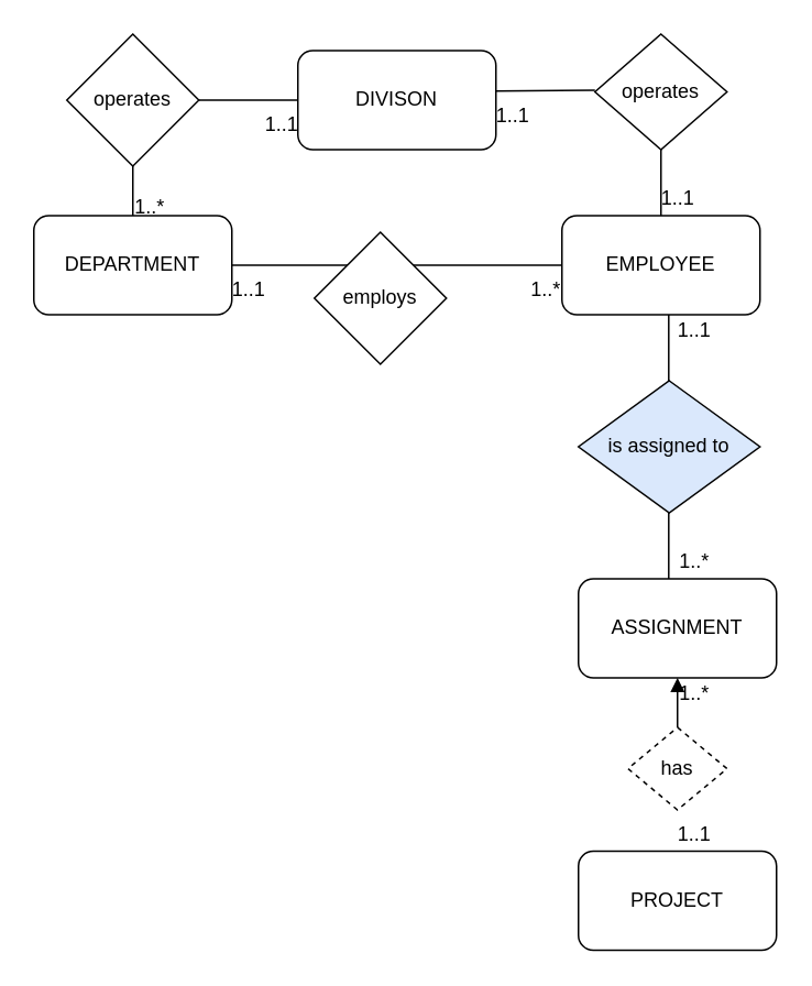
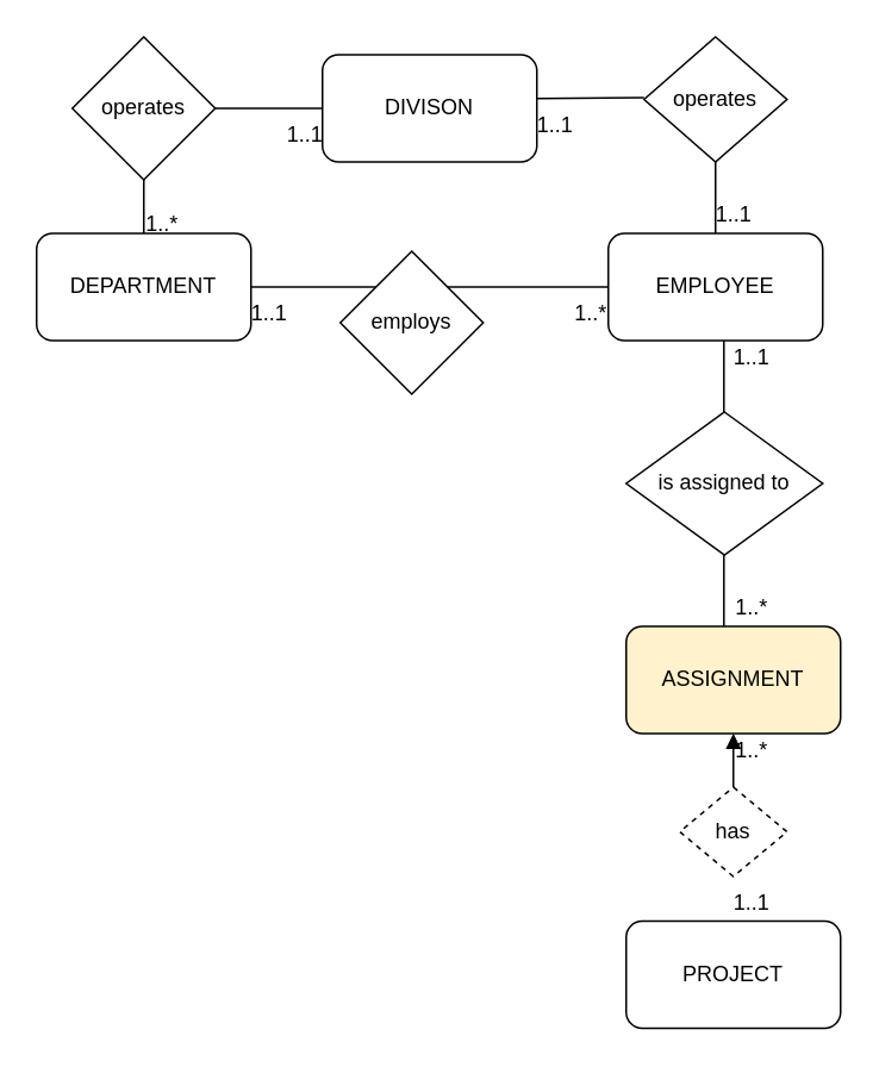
- <mxCell id="15" value="is assigned to" style="rhombus;whiteSpace=wrap;html=1;fillColor=#dae8fc;" vertex="1" parent="1"><mxGeometry x="350" y="230" width="110" height="80" as="geometry" /></mxCell>
+ <mxCell id="15" value="is assigned to" style="rhombus;whiteSpace=wrap;html=1;" vertex="1" parent="1"><mxGeometry x="350" y="230" width="110" height="80" as="geometry" /></mxCell>
- <mxCell id="18" value="ASSIGNMENT" style="rounded=1;whiteSpace=wrap;html=1;" vertex="1" parent="1"><mxGeometry x="350" y="350" width="120" height="60" as="geometry" /></mxCell>
+ <mxCell id="18" value="ASSIGNMENT" style="rounded=1;whiteSpace=wrap;html=1;fillColor=#fff2cc;" vertex="1" parent="1"><mxGeometry x="350" y="350" width="120" height="60" as="geometry" /></mxCell>
